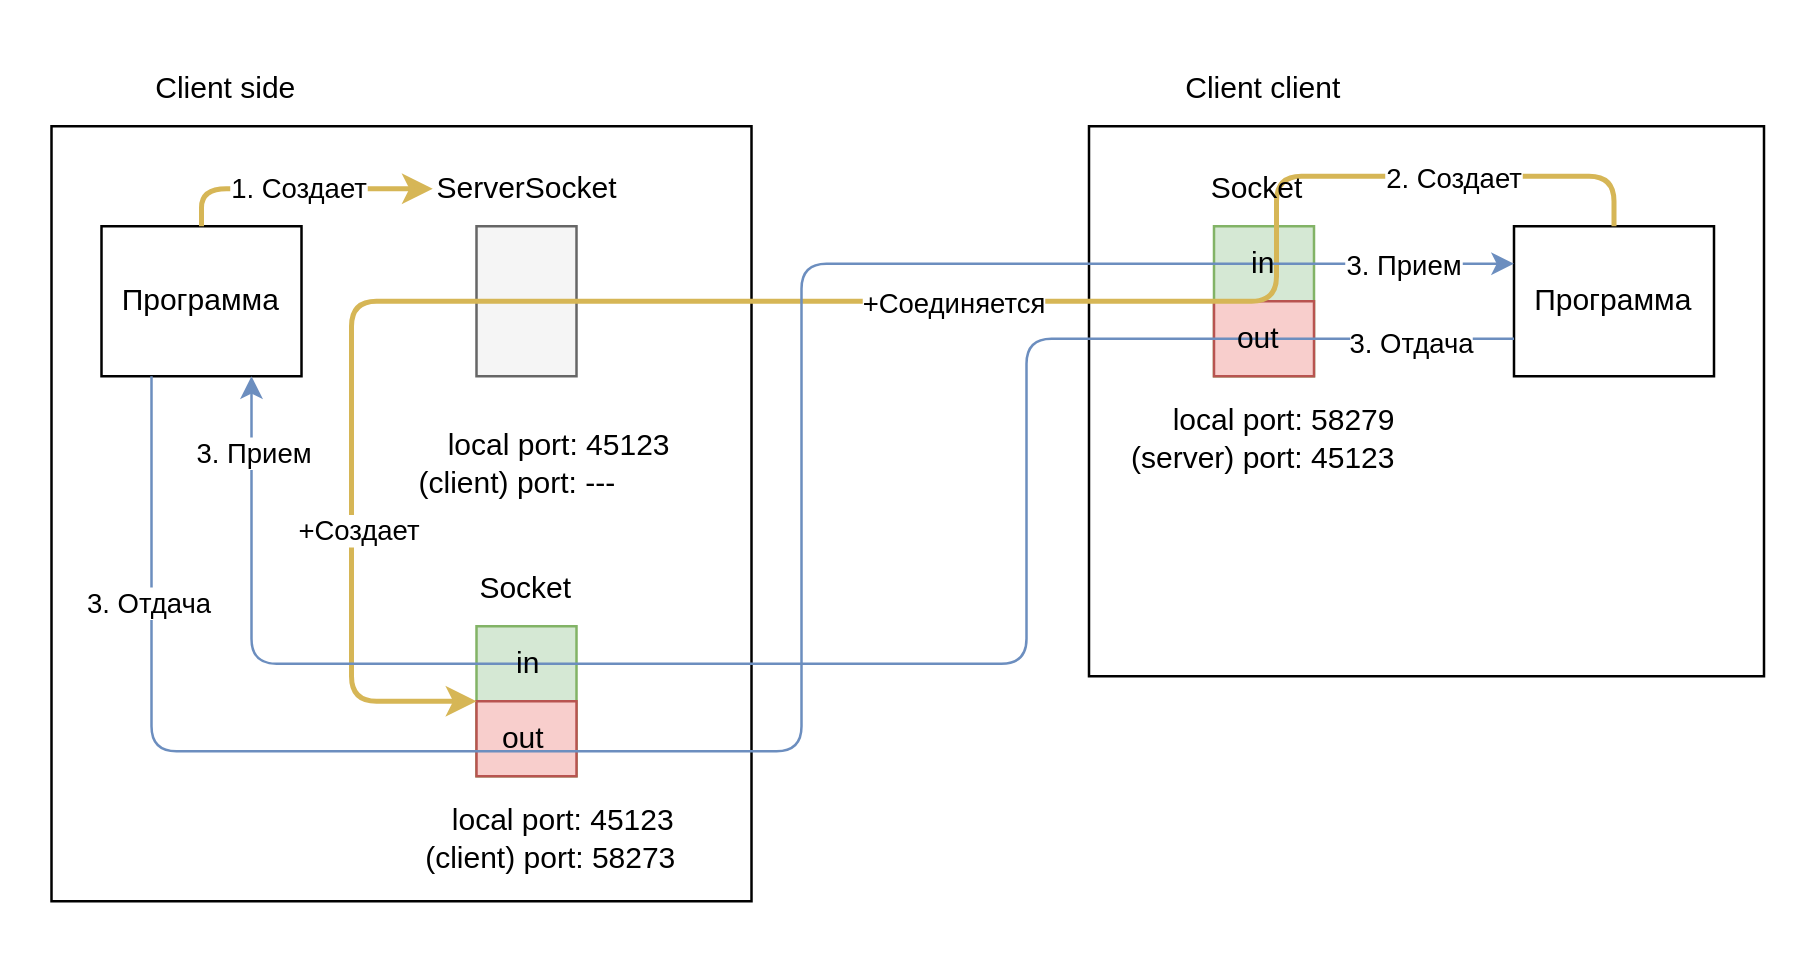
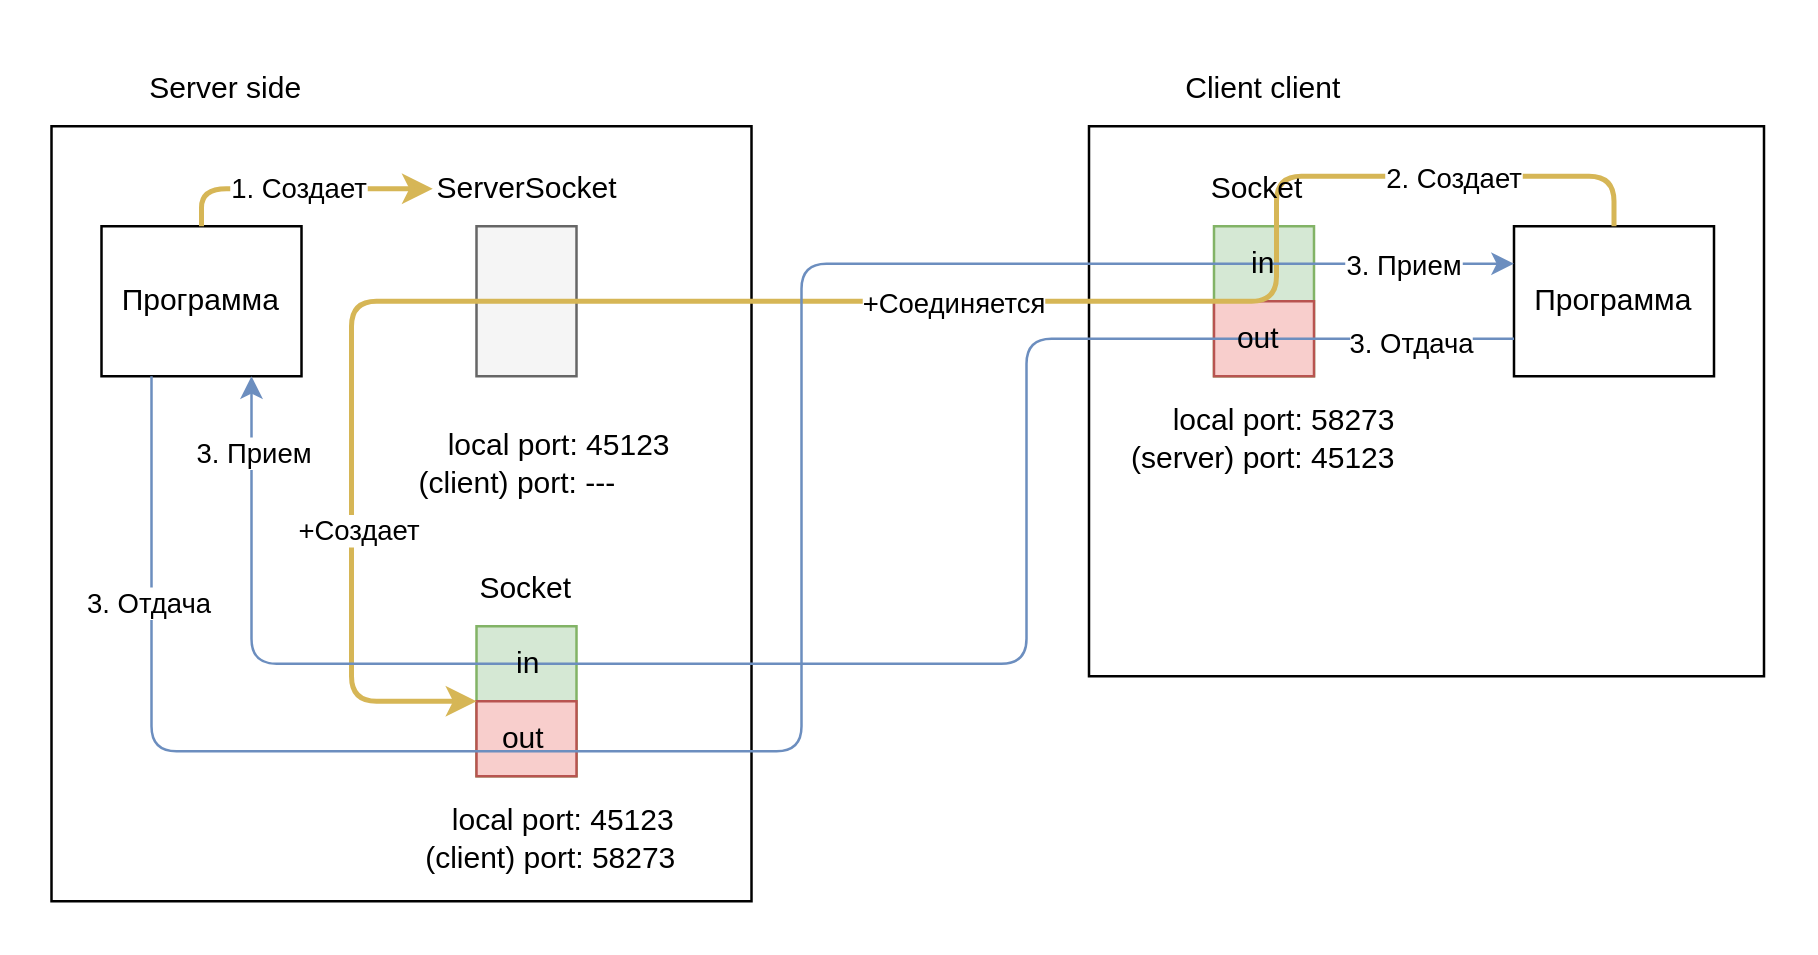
- <mxCell id="3" value="Client side" style="text;html=1;strokeColor=none;fillColor=none;align=center;verticalAlign=middle;whiteSpace=wrap;rounded=0;" parent="1" vertex="1"><mxGeometry x="20" y="20" width="140" height="30" as="geometry" /></mxCell>
+ <mxCell id="3" value="Server side" style="text;html=1;strokeColor=none;fillColor=none;align=center;verticalAlign=middle;whiteSpace=wrap;rounded=0;" parent="1" vertex="1"><mxGeometry x="20" y="20" width="140" height="30" as="geometry" /></mxCell>
- <mxCell id="15" value="&amp;nbsp; &amp;nbsp; &amp;nbsp;local port: 58279&lt;br&gt;(server) port:&amp;nbsp;45123" style="text;html=1;strokeColor=none;fillColor=none;align=center;verticalAlign=middle;whiteSpace=wrap;rounded=0;" parent="1" vertex="1"><mxGeometry x="430" y="160" width="150" height="30" as="geometry" /></mxCell>
+ <mxCell id="15" value="&amp;nbsp; &amp;nbsp; &amp;nbsp;local port: 58273&lt;br&gt;(server) port:&amp;nbsp;45123" style="text;html=1;strokeColor=none;fillColor=none;align=center;verticalAlign=middle;whiteSpace=wrap;rounded=0;" parent="1" vertex="1"><mxGeometry x="430" y="160" width="150" height="30" as="geometry" /></mxCell>
